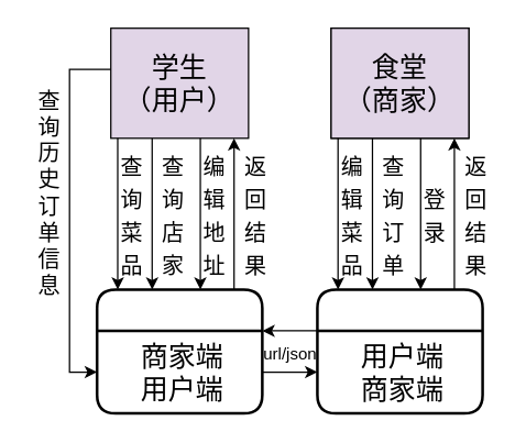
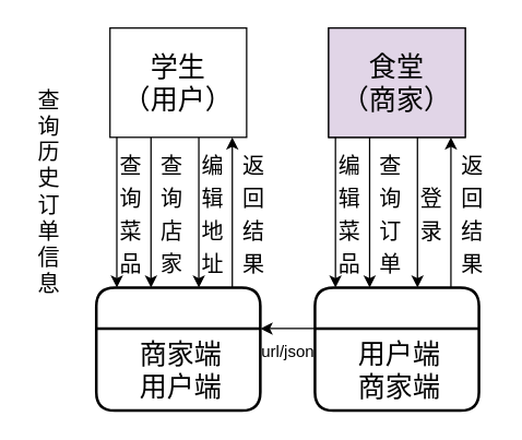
- <mxCell id="10" value="学生&lt;br&gt;（用户）" style="whiteSpace=wrap;html=1;align=center;fontSize=20;fillColor=#e1d5e7;" vertex="1" parent="1"><mxGeometry x="80" y="20" width="100" height="80" as="geometry" /></mxCell>
+ <mxCell id="10" value="学生&lt;br&gt;（用户）" style="whiteSpace=wrap;html=1;align=center;fontSize=20;" vertex="1" parent="1"><mxGeometry x="80" y="20" width="100" height="80" as="geometry" /></mxCell>
- <mxCell id="17" style="edgeStyle=orthogonalEdgeStyle;rounded=0;orthogonalLoop=1;jettySize=auto;html=1;fontSize=16;" edge="1" parent="1" source="10" target="4"><mxGeometry relative="1" as="geometry"><mxPoint x="60" y="50" as="targetPoint" /><Array as="points"><mxPoint x="50" y="50" /><mxPoint x="50" y="270" /></Array></mxGeometry></mxCell>
- <mxCell id="18" style="edgeStyle=orthogonalEdgeStyle;rounded=0;orthogonalLoop=1;jettySize=auto;html=1;entryX=0;entryY=0.5;entryDx=0;entryDy=0;fontSize=16;" edge="1" parent="1" source="4" target="7"><mxGeometry relative="1" as="geometry" /></mxCell>
